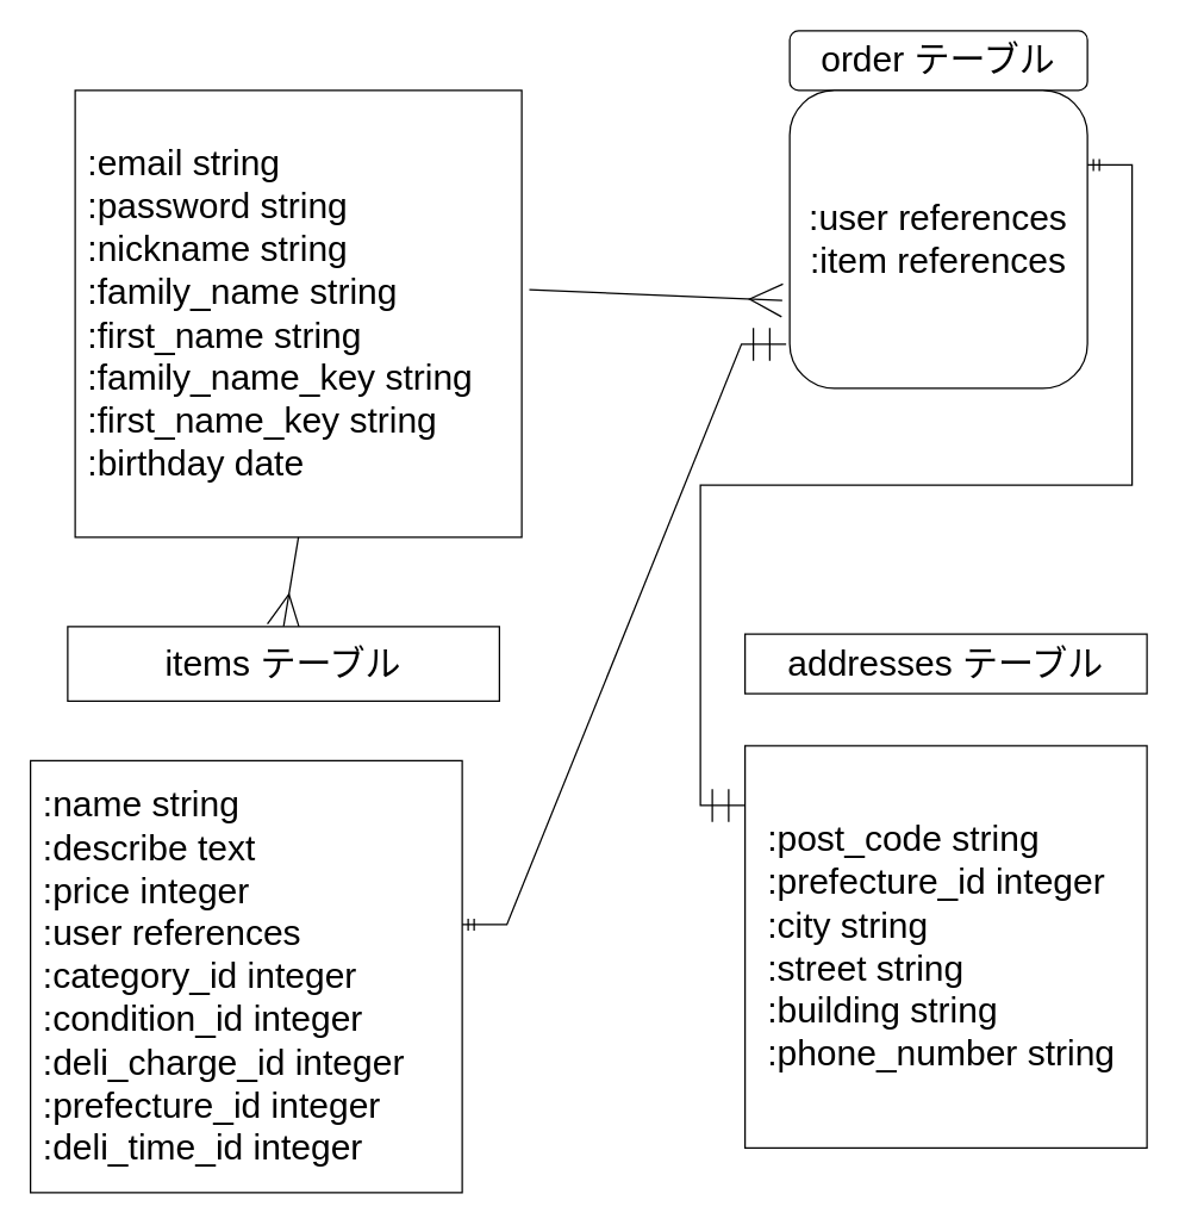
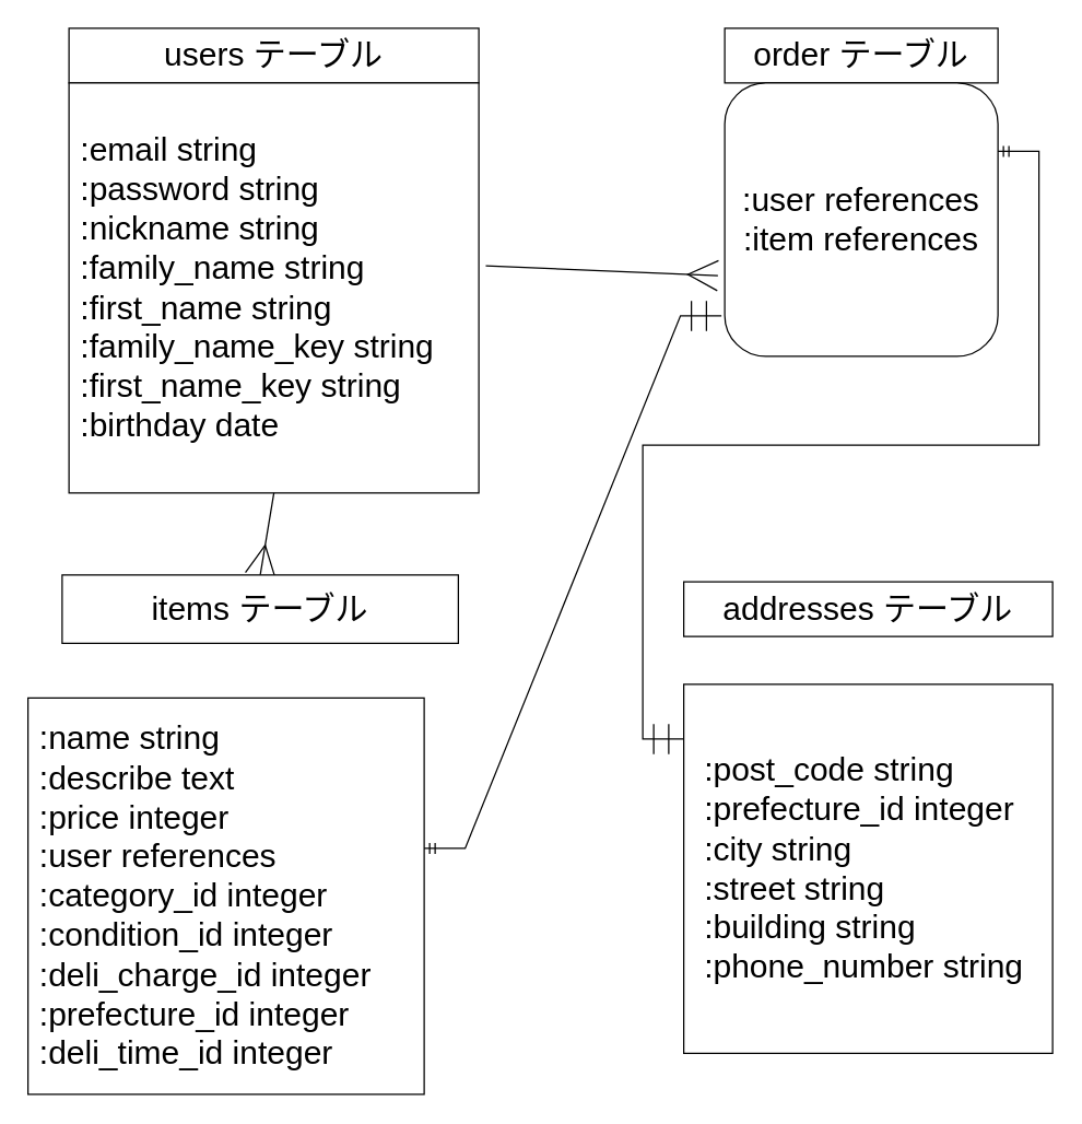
+ <mxCell id="2" value="&lt;font style=&quot;font-size: 24px;&quot;&gt;users テーブル&lt;/font&gt;" style="rounded=0;whiteSpace=wrap;html=1;" parent="1" vertex="1"><mxGeometry x="50" y="20" width="300" height="40" as="geometry" /></mxCell>
- <mxCell id="7" value="order テーブル" style="whiteSpace=wrap;html=1;fontSize=24;rounded=1;" parent="1" vertex="1"><mxGeometry x="530" y="20" width="200" height="40" as="geometry" /></mxCell>
+ <mxCell id="7" value="order テーブル" style="rounded=0;whiteSpace=wrap;html=1;fontSize=24;" parent="1" vertex="1"><mxGeometry x="530" y="20" width="200" height="40" as="geometry" /></mxCell>
